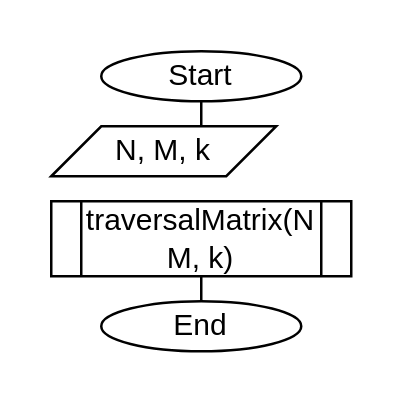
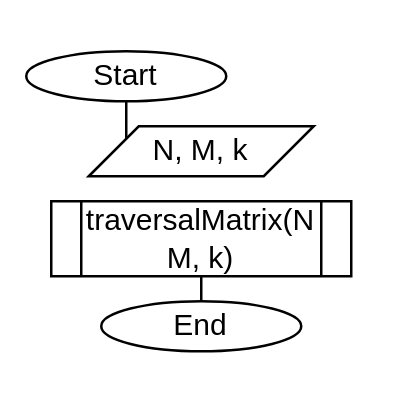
- <mxCell id="3" value="Start" style="ellipse;whiteSpace=wrap;html=1;" parent="1" vertex="1"><mxGeometry x="40" y="20" width="80" height="20" as="geometry" /></mxCell>
+ <mxCell id="3" value="Start" style="ellipse;whiteSpace=wrap;html=1;" parent="1" vertex="1"><mxGeometry x="10" y="20" width="80" height="20" as="geometry" /></mxCell>
- <mxCell id="4" value="N, M, k" style="shape=parallelogram;perimeter=parallelogramPerimeter;whiteSpace=wrap;html=1;fixedSize=1;" parent="1" vertex="1"><mxGeometry x="20" y="50" width="90" height="20" as="geometry" /></mxCell>
+ <mxCell id="4" value="N, M, k" style="shape=parallelogram;perimeter=parallelogramPerimeter;whiteSpace=wrap;html=1;fixedSize=1;" parent="1" vertex="1"><mxGeometry x="35" y="50" width="90" height="20" as="geometry" /></mxCell>
